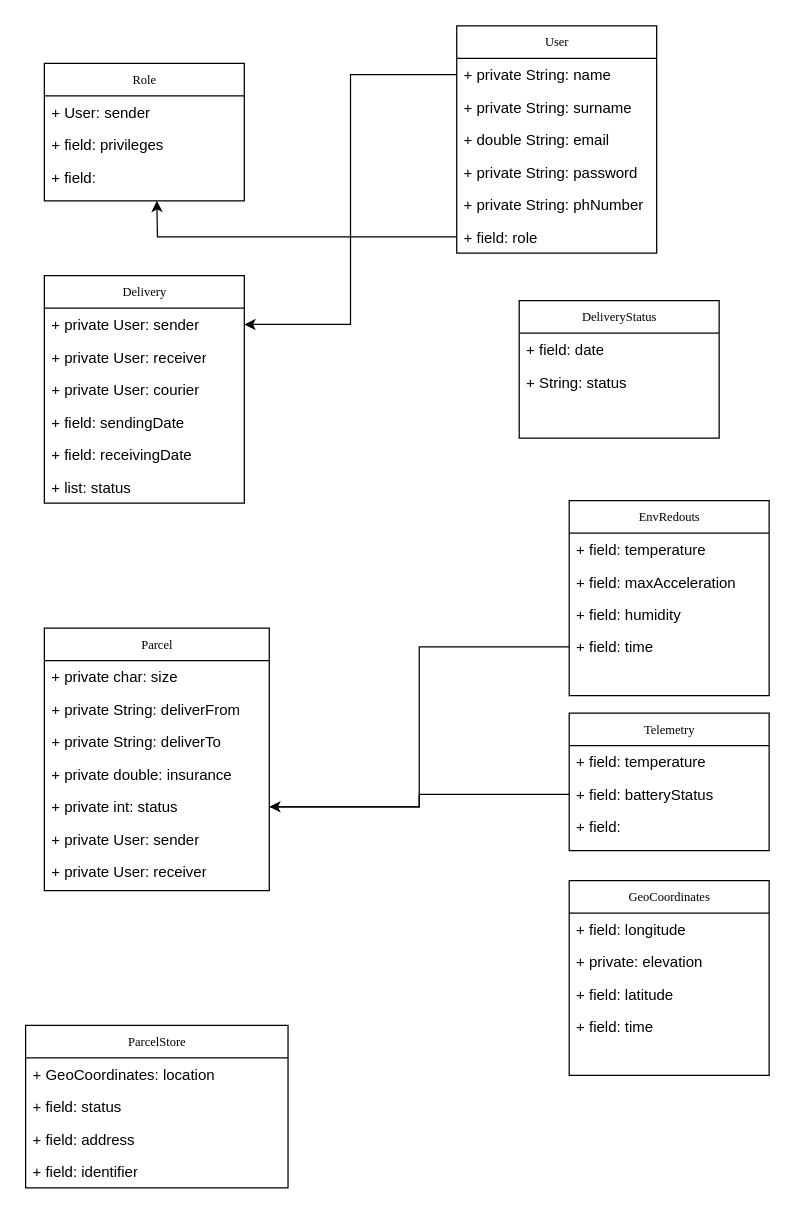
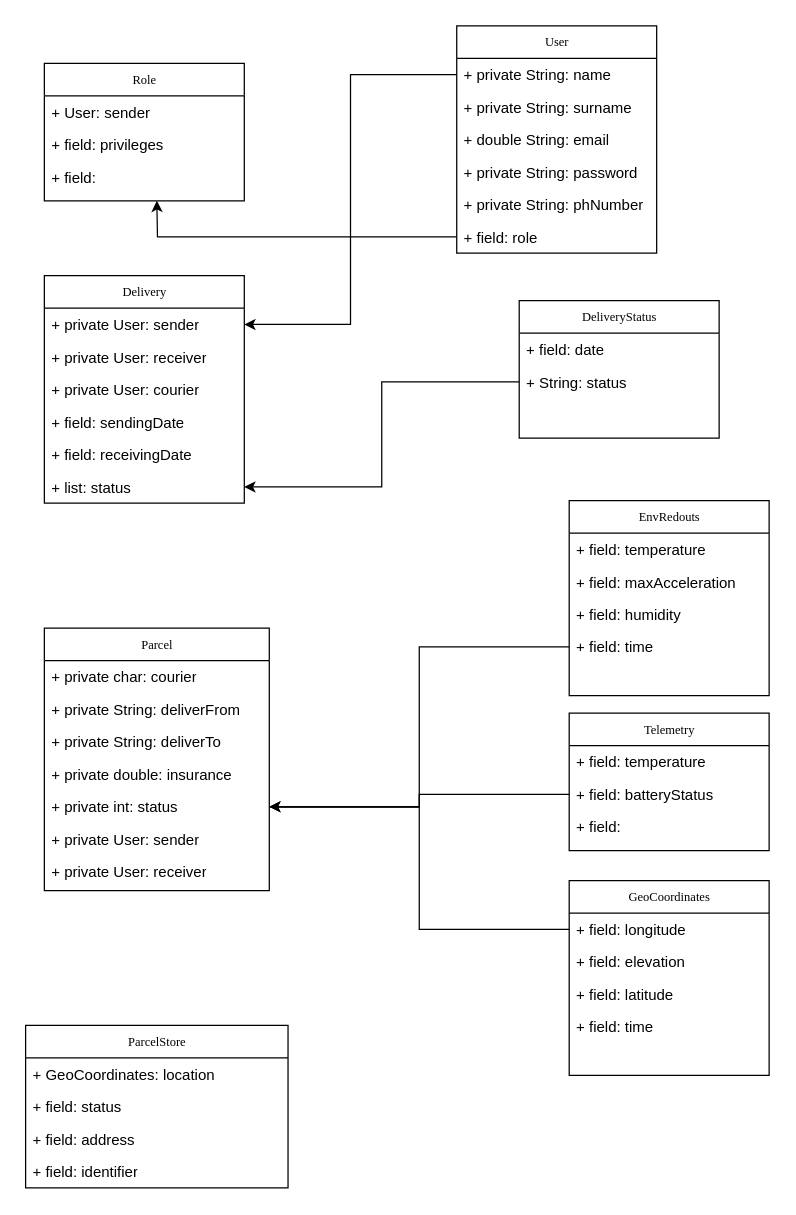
+ <mxCell id="55" style="edgeStyle=orthogonalEdgeStyle;rounded=0;orthogonalLoop=1;jettySize=auto;html=1;exitX=0;exitY=0.5;exitDx=0;exitDy=0;" edge="1" parent="1" source="46" target="34"><mxGeometry relative="1" as="geometry" /></mxCell>
- <mxCell id="11" value="+ private char: size" style="text;html=1;strokeColor=none;fillColor=none;align=left;verticalAlign=top;spacingLeft=4;spacingRight=4;whiteSpace=wrap;overflow=hidden;rotatable=0;points=[[0,0.5],[1,0.5]];portConstraint=eastwest;" vertex="1" parent="10"><mxGeometry y="26" width="180" height="26" as="geometry" /></mxCell>
+ <mxCell id="11" value="+ private char: courier" style="text;html=1;strokeColor=none;fillColor=none;align=left;verticalAlign=top;spacingLeft=4;spacingRight=4;whiteSpace=wrap;overflow=hidden;rotatable=0;points=[[0,0.5],[1,0.5]];portConstraint=eastwest;" vertex="1" parent="10"><mxGeometry y="26" width="180" height="26" as="geometry" /></mxCell>
+ <mxCell id="53" style="edgeStyle=orthogonalEdgeStyle;rounded=0;orthogonalLoop=1;jettySize=auto;html=1;exitX=0;exitY=0.5;exitDx=0;exitDy=0;entryX=1;entryY=0.5;entryDx=0;entryDy=0;" edge="1" parent="1" source="24" target="15"><mxGeometry relative="1" as="geometry" /></mxCell>
- <mxCell id="25" value="+ private: elevation" style="text;html=1;strokeColor=none;fillColor=none;align=left;verticalAlign=top;spacingLeft=4;spacingRight=4;whiteSpace=wrap;overflow=hidden;rotatable=0;points=[[0,0.5],[1,0.5]];portConstraint=eastwest;" vertex="1" parent="23"><mxGeometry y="52" width="160" height="26" as="geometry" /></mxCell>
+ <mxCell id="25" value="+ field: elevation" style="text;html=1;strokeColor=none;fillColor=none;align=left;verticalAlign=top;spacingLeft=4;spacingRight=4;whiteSpace=wrap;overflow=hidden;rotatable=0;points=[[0,0.5],[1,0.5]];portConstraint=eastwest;" vertex="1" parent="23"><mxGeometry y="52" width="160" height="26" as="geometry" /></mxCell>
